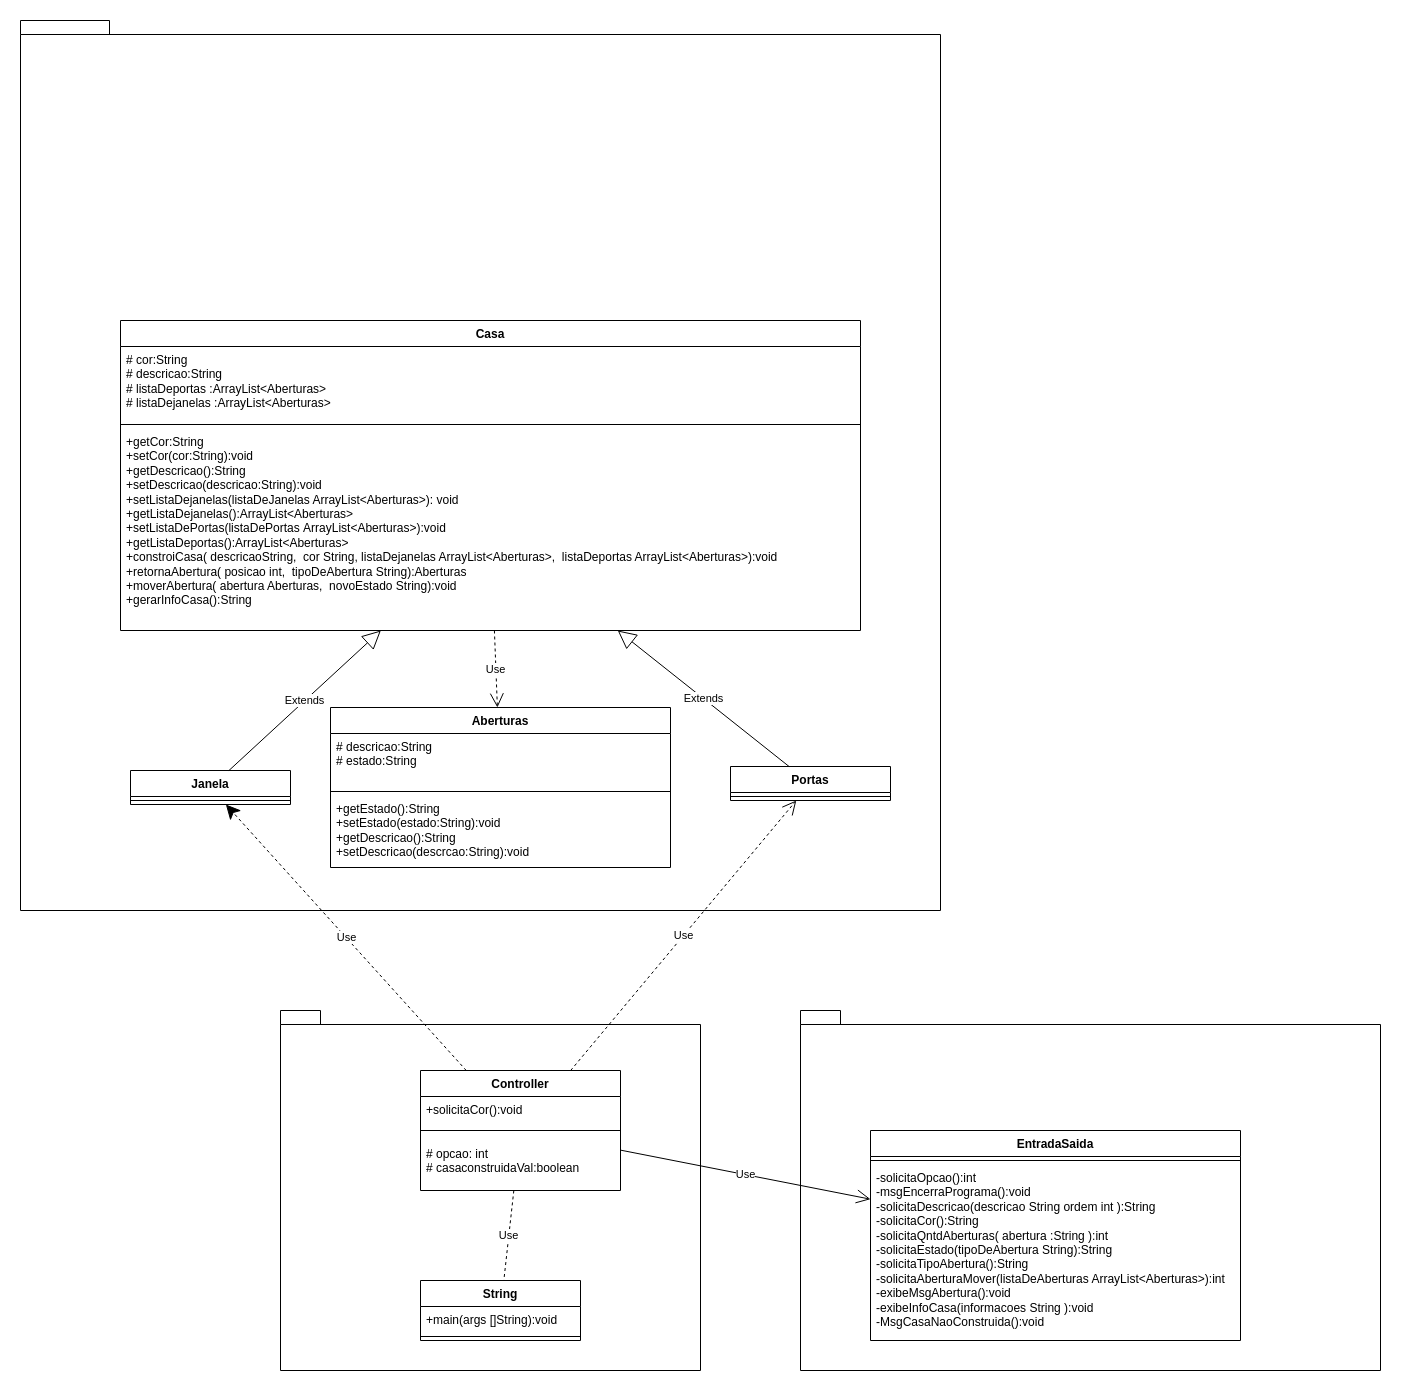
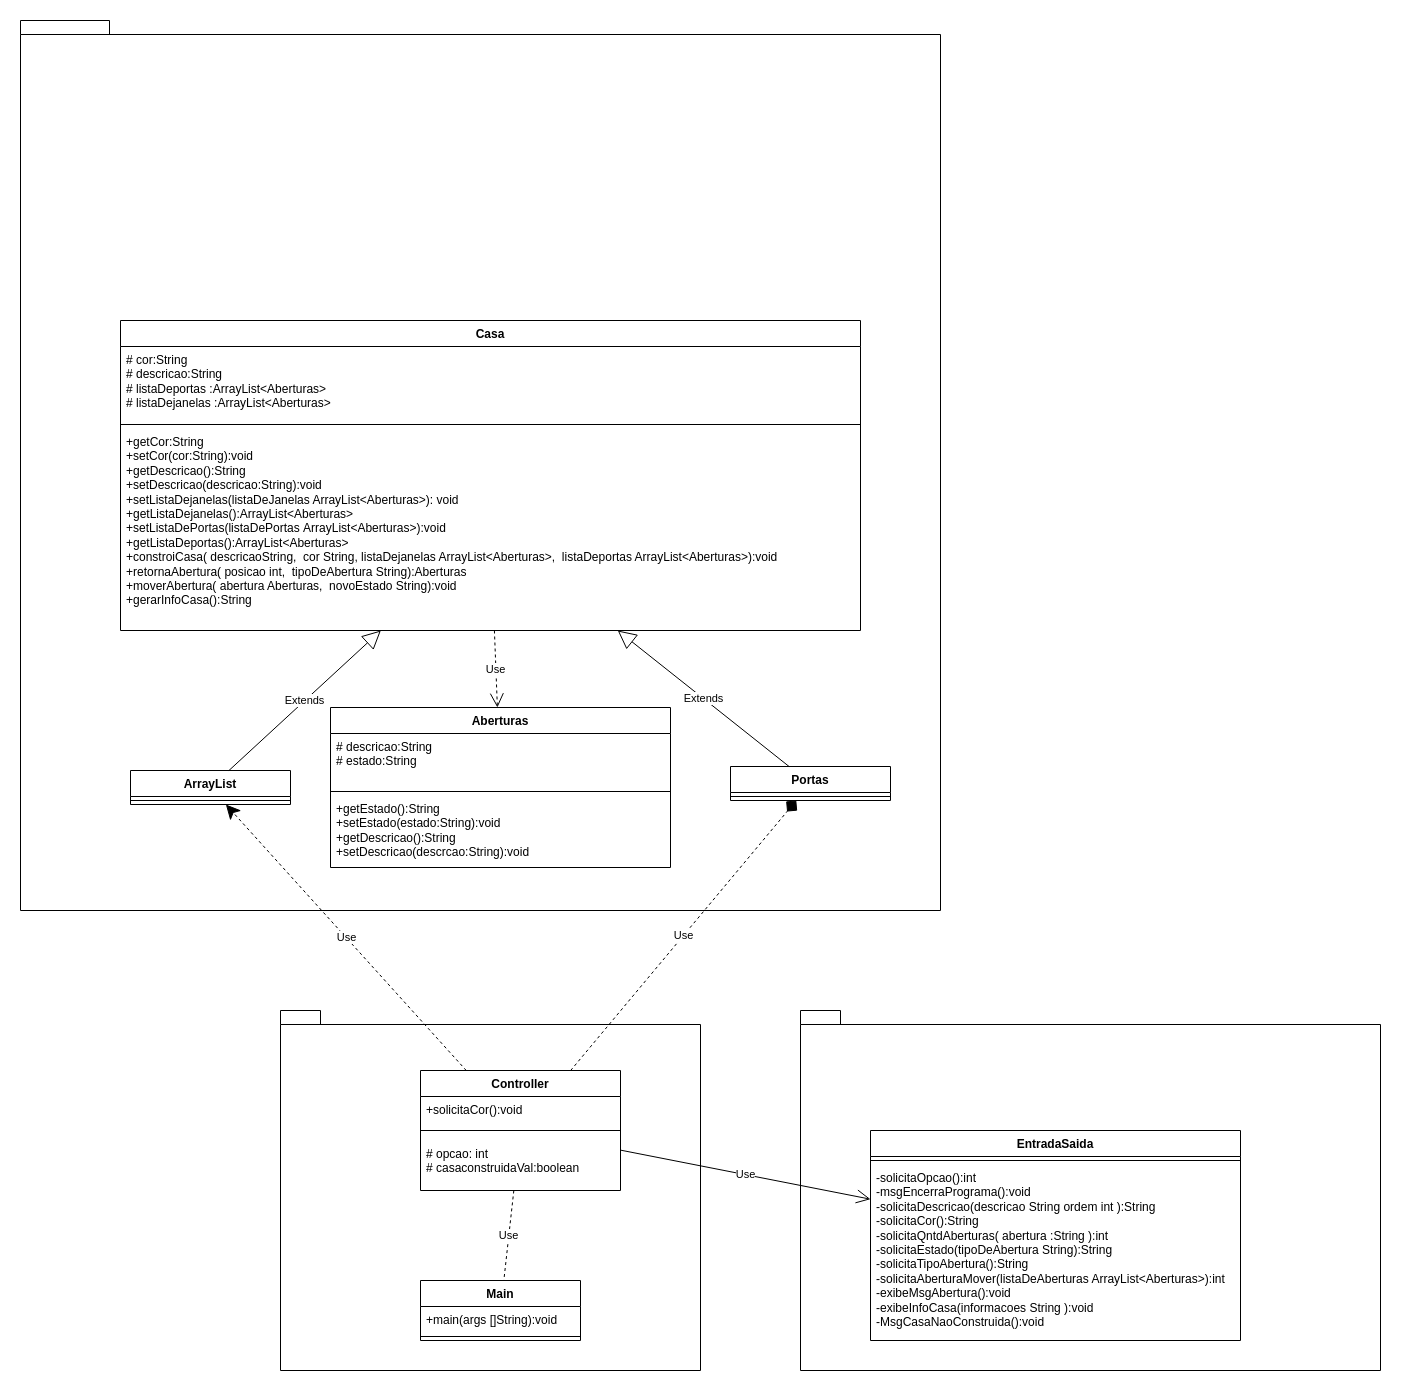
- <mxCell id="17" value="Janela" style="swimlane;fontStyle=1;align=center;verticalAlign=top;childLayout=stackLayout;horizontal=1;startSize=26;horizontalStack=0;resizeParent=1;resizeParentMax=0;resizeLast=0;collapsible=1;marginBottom=0;whiteSpace=wrap;html=1;" parent="1" vertex="1"><mxGeometry x="130" y="770" width="160" height="34" as="geometry" /></mxCell>
+ <mxCell id="17" value="ArrayList" style="swimlane;fontStyle=1;align=center;verticalAlign=top;childLayout=stackLayout;horizontal=1;startSize=26;horizontalStack=0;resizeParent=1;resizeParentMax=0;resizeLast=0;collapsible=1;marginBottom=0;whiteSpace=wrap;html=1;" parent="1" vertex="1"><mxGeometry x="130" y="770" width="160" height="34" as="geometry" /></mxCell>
- <mxCell id="26" value="Use" style="endArrow=open;endSize=12;dashed=1;html=1;rounded=0;" edge="1" parent="1" source="5" target="19"><mxGeometry width="160" relative="1" as="geometry"><mxPoint x="420" as="sourcePoint" y="920" /><mxPoint x="580" as="targetPoint" y="920" /></mxGeometry></mxCell>
+ <mxCell id="26" value="Use" style="endArrow=diamond;endSize=12;dashed=1;html=1;rounded=0;" edge="1" parent="1" source="5" target="19"><mxGeometry width="160" relative="1" as="geometry"><mxPoint x="420" as="sourcePoint" y="920" /><mxPoint x="580" as="targetPoint" y="920" /></mxGeometry></mxCell>
- <mxCell id="9" value="String" style="swimlane;fontStyle=1;align=center;verticalAlign=top;childLayout=stackLayout;horizontal=1;startSize=26;horizontalStack=0;resizeParent=1;resizeParentMax=0;resizeLast=0;collapsible=1;marginBottom=0;whiteSpace=wrap;html=1;" parent="1" vertex="1"><mxGeometry x="420" y="1280" width="160" height="60" as="geometry" /></mxCell>
+ <mxCell id="9" value="Main" style="swimlane;fontStyle=1;align=center;verticalAlign=top;childLayout=stackLayout;horizontal=1;startSize=26;horizontalStack=0;resizeParent=1;resizeParentMax=0;resizeLast=0;collapsible=1;marginBottom=0;whiteSpace=wrap;html=1;" parent="1" vertex="1"><mxGeometry x="420" y="1280" width="160" height="60" as="geometry" /></mxCell>
